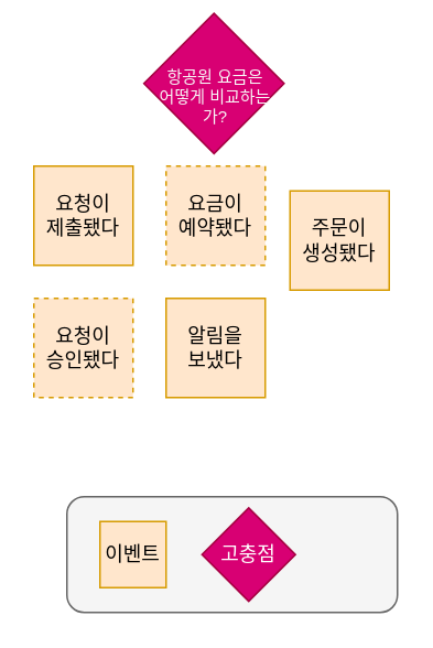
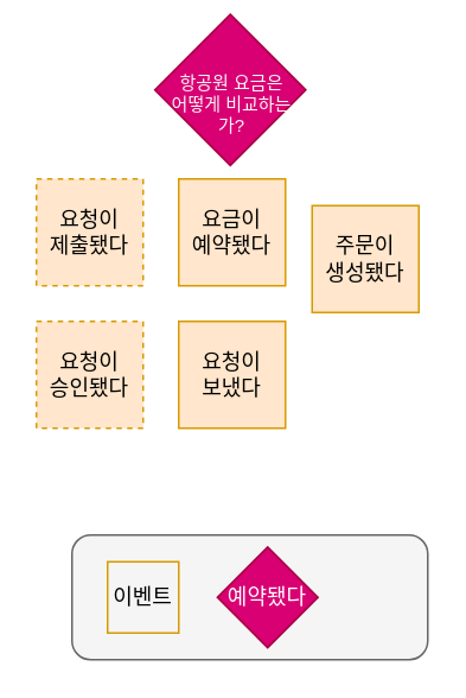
- <mxCell id="3" value="요청이&lt;div&gt;제출됐다&lt;/div&gt;" style="whiteSpace=wrap;html=1;aspect=fixed;fillColor=#ffe6cc;strokeColor=#d79b00;" vertex="1" parent="1"><mxGeometry x="20" y="100" width="60" height="60" as="geometry" /></mxCell>
+ <mxCell id="3" value="요청이&lt;div&gt;제출됐다&lt;/div&gt;" style="whiteSpace=wrap;html=1;aspect=fixed;fillColor=#ffe6cc;strokeColor=#d79b00;dashed=1;" vertex="1" parent="1"><mxGeometry x="20" y="100" width="60" height="60" as="geometry" /></mxCell>
- <mxCell id="4" value="요금이&lt;div&gt;예약됐다&lt;/div&gt;" style="whiteSpace=wrap;html=1;aspect=fixed;fillColor=#ffe6cc;strokeColor=#d79b00;dashed=1;" vertex="1" parent="1"><mxGeometry x="100" y="100" width="60" height="60" as="geometry" /></mxCell>
+ <mxCell id="4" value="요금이&lt;div&gt;예약됐다&lt;/div&gt;" style="whiteSpace=wrap;html=1;aspect=fixed;fillColor=#ffe6cc;strokeColor=#d79b00;" vertex="1" parent="1"><mxGeometry x="100" y="100" width="60" height="60" as="geometry" /></mxCell>
- <mxCell id="8" value="알림을&lt;div&gt;보냈다&lt;/div&gt;" style="whiteSpace=wrap;html=1;aspect=fixed;fillColor=#ffe6cc;strokeColor=#d79b00;" vertex="1" parent="1"><mxGeometry x="100" y="180" width="60" height="60" as="geometry" /></mxCell>
+ <mxCell id="8" value="요청이&lt;div&gt;보냈다&lt;/div&gt;" style="whiteSpace=wrap;html=1;aspect=fixed;fillColor=#ffe6cc;strokeColor=#d79b00;" vertex="1" parent="1"><mxGeometry x="100" y="180" width="60" height="60" as="geometry" /></mxCell>
- <mxCell id="6" value="이벤트" style="whiteSpace=wrap;html=1;aspect=fixed;fillColor=#ffe6cc;strokeColor=#d79b00;" vertex="1" parent="1"><mxGeometry x="60" y="315" width="40" height="40" as="geometry" /></mxCell>
+ <mxCell id="6" value="이벤트" style="whiteSpace=wrap;html=1;aspect=fixed;fillColor=#f5f5f5;strokeColor=#d79b00;" vertex="1" parent="1"><mxGeometry x="60" y="315" width="40" height="40" as="geometry" /></mxCell>
- <mxCell id="12" value="고충점" style="text;html=1;align=center;verticalAlign=middle;whiteSpace=wrap;rounded=0;fontColor=#FFFFFF;" vertex="1" parent="1"><mxGeometry x="120" y="320" width="60" height="30" as="geometry" /></mxCell>
+ <mxCell id="12" value="예약됐다" style="text;html=1;align=center;verticalAlign=middle;whiteSpace=wrap;rounded=0;fontColor=#FFFFFF;" vertex="1" parent="1"><mxGeometry x="120" y="320" width="60" height="30" as="geometry" /></mxCell>
